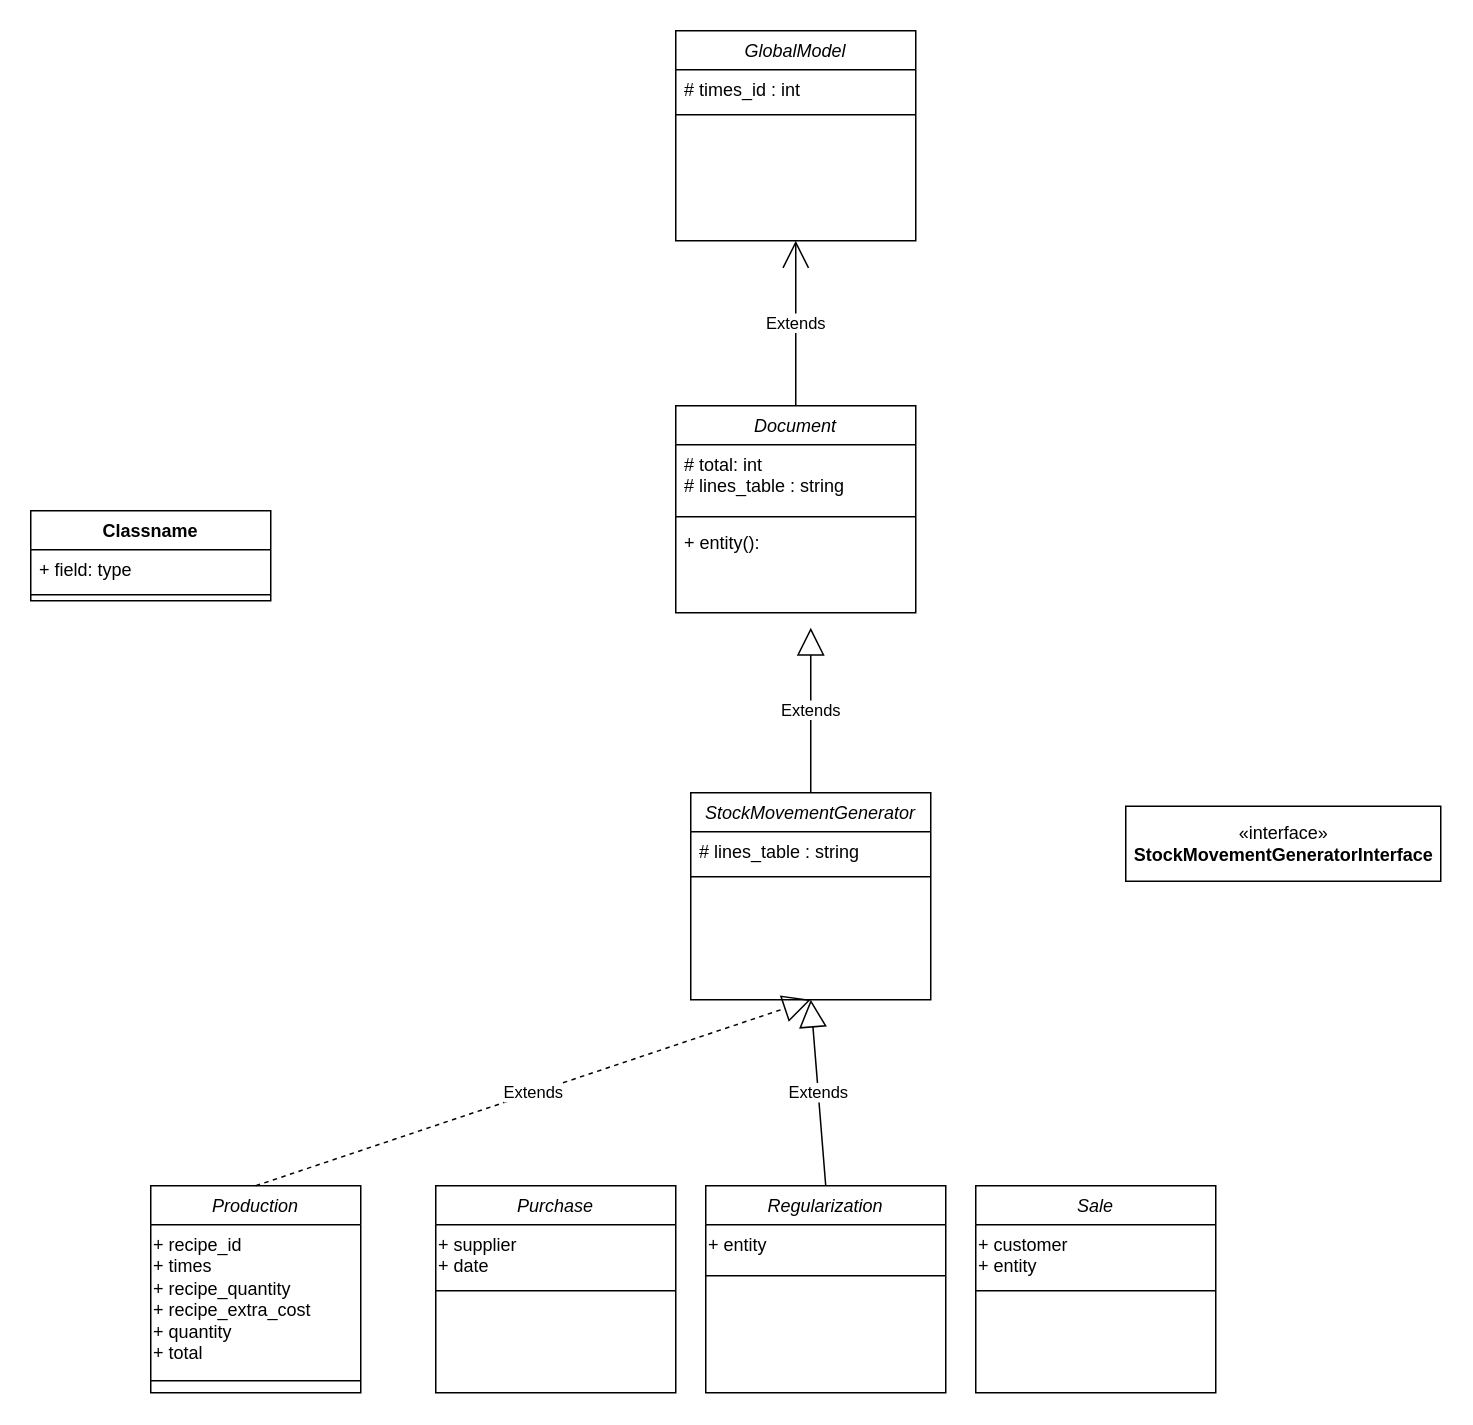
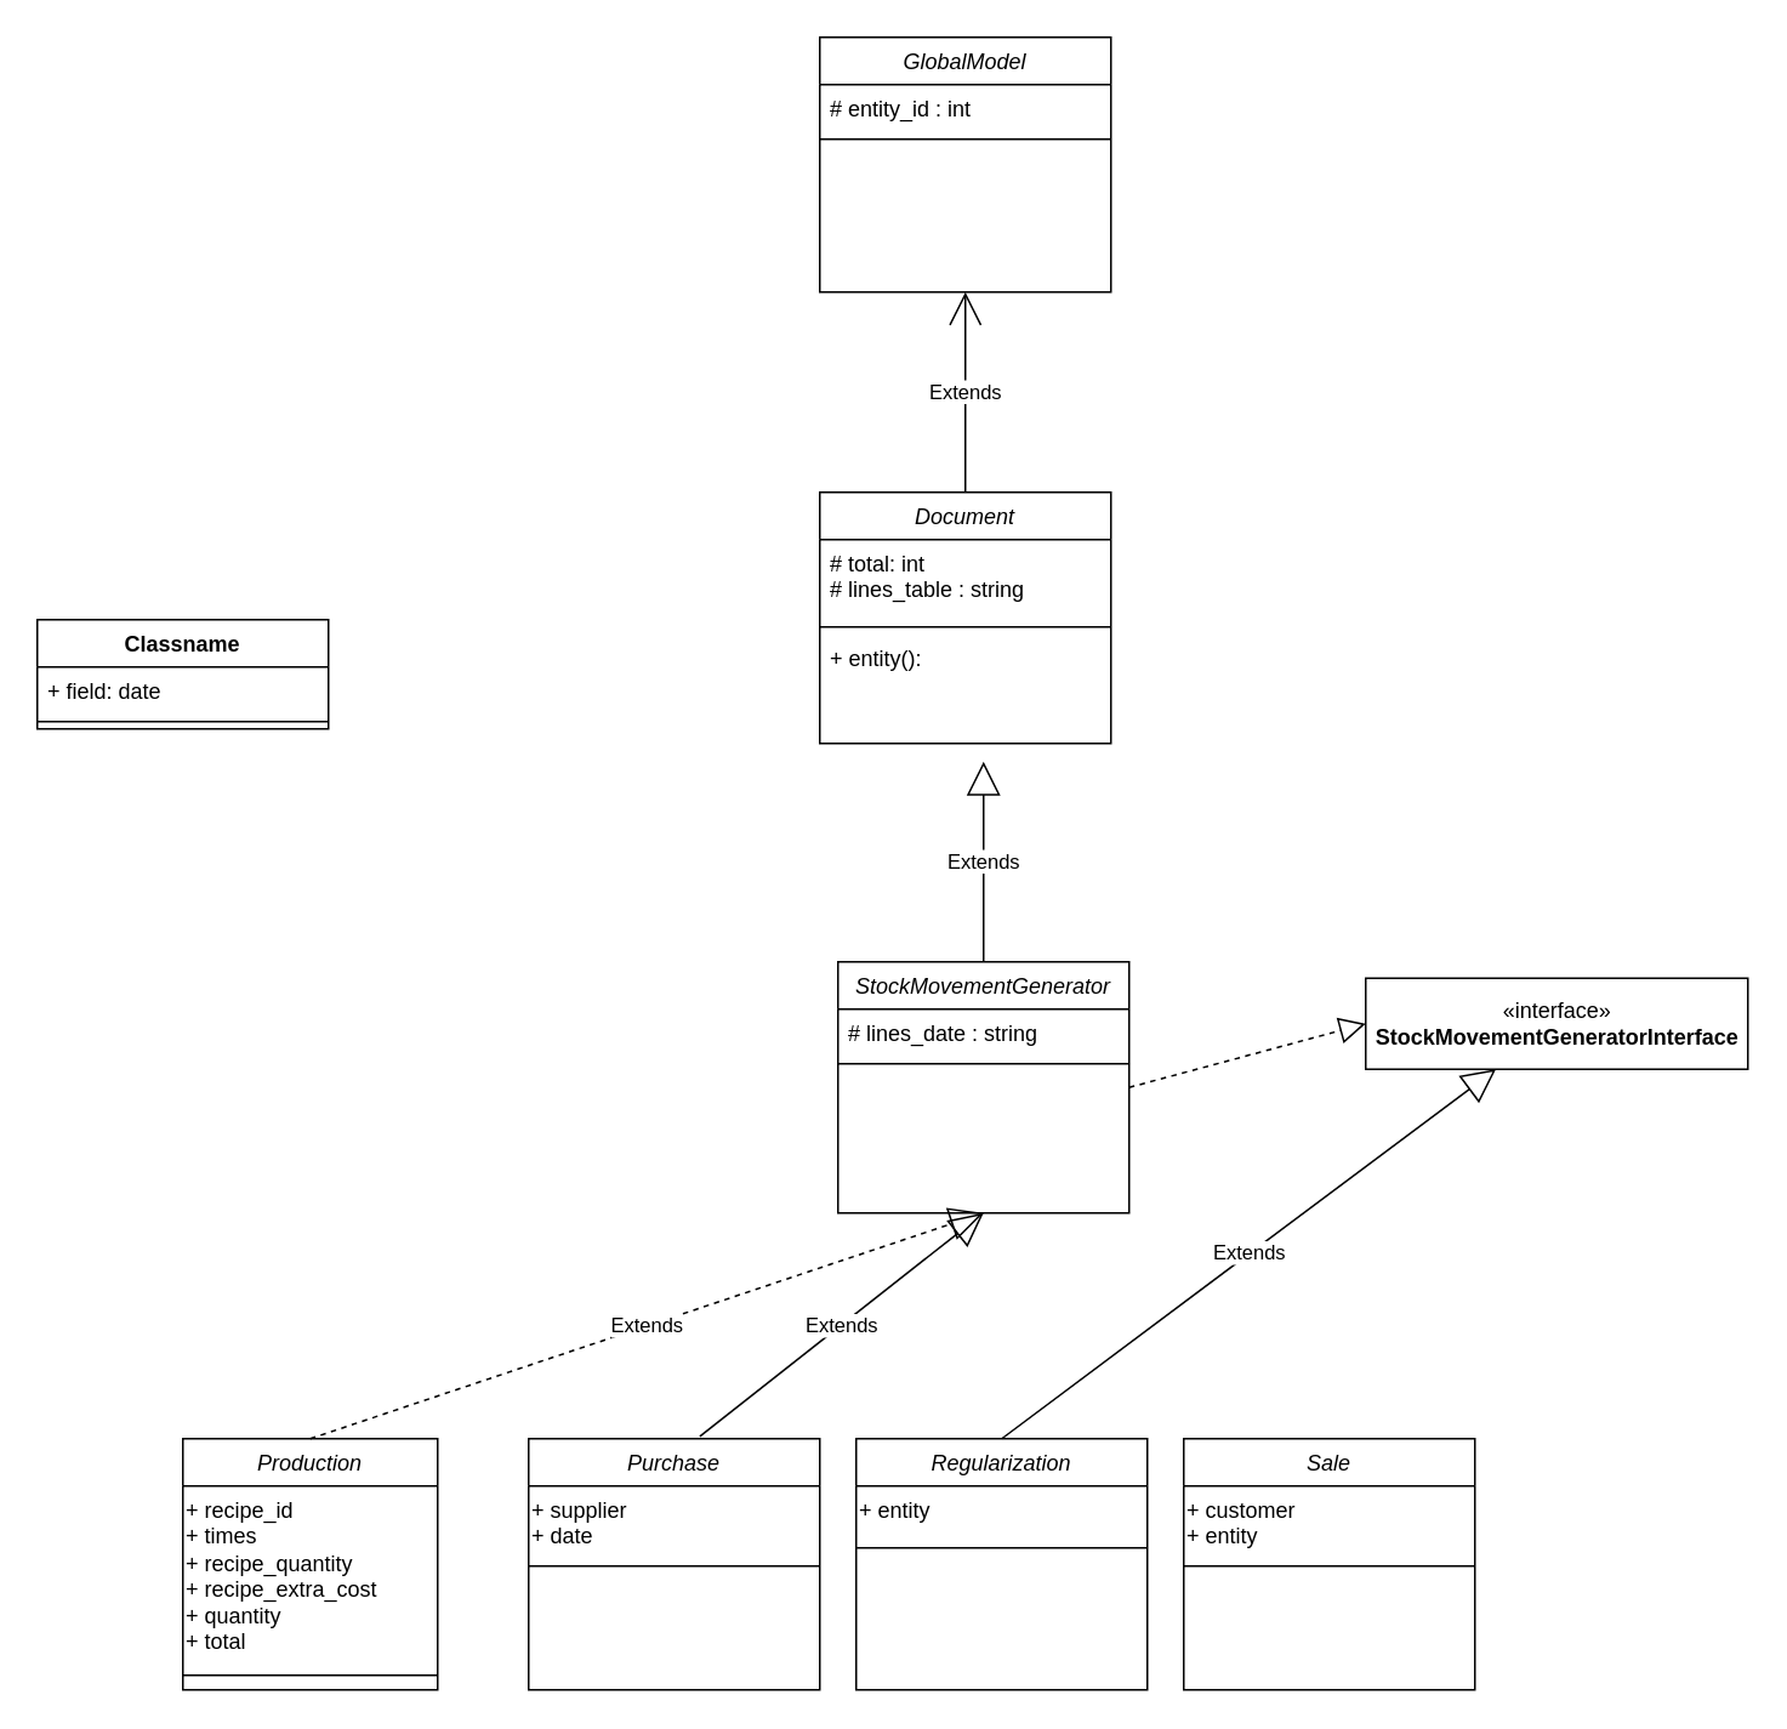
- <mxCell id="3" value="# times_id : int" style="text;align=left;verticalAlign=top;spacingLeft=4;spacingRight=4;overflow=hidden;rotatable=0;points=[[0,0.5],[1,0.5]];portConstraint=eastwest;" parent="2" vertex="1"><mxGeometry y="26" width="160" height="26" as="geometry" /></mxCell>
+ <mxCell id="3" value="# entity_id : int" style="text;align=left;verticalAlign=top;spacingLeft=4;spacingRight=4;overflow=hidden;rotatable=0;points=[[0,0.5],[1,0.5]];portConstraint=eastwest;" parent="2" vertex="1"><mxGeometry y="26" width="160" height="26" as="geometry" /></mxCell>
- <mxCell id="32" value="+ field: type" style="text;strokeColor=none;fillColor=none;align=left;verticalAlign=top;spacingLeft=4;spacingRight=4;overflow=hidden;rotatable=0;points=[[0,0.5],[1,0.5]];portConstraint=eastwest;" vertex="1" parent="31"><mxGeometry y="26" width="160" height="26" as="geometry" /></mxCell>
+ <mxCell id="32" value="+ field: date" style="text;strokeColor=none;fillColor=none;align=left;verticalAlign=top;spacingLeft=4;spacingRight=4;overflow=hidden;rotatable=0;points=[[0,0.5],[1,0.5]];portConstraint=eastwest;" vertex="1" parent="31"><mxGeometry y="26" width="160" height="26" as="geometry" /></mxCell>
- <mxCell id="16" value="# lines_table : string&#10;" style="text;align=left;verticalAlign=top;spacingLeft=4;spacingRight=4;overflow=hidden;rotatable=0;points=[[0,0.5],[1,0.5]];portConstraint=eastwest;" vertex="1" parent="15"><mxGeometry y="26" width="160" height="26" as="geometry" /></mxCell>
+ <mxCell id="16" value="# lines_date : string&#10;" style="text;align=left;verticalAlign=top;spacingLeft=4;spacingRight=4;overflow=hidden;rotatable=0;points=[[0,0.5],[1,0.5]];portConstraint=eastwest;" vertex="1" parent="15"><mxGeometry y="26" width="160" height="26" as="geometry" /></mxCell>
+ <mxCell id="14" value="" style="endArrow=block;dashed=1;endFill=0;endSize=12;html=1;rounded=0;entryX=0;entryY=0.5;entryDx=0;entryDy=0;exitX=1;exitY=0.5;exitDx=0;exitDy=0;" edge="1" parent="1" source="15" target="13"><mxGeometry width="160" relative="1" as="geometry"><mxPoint x="610" y="350" as="sourcePoint" /><mxPoint x="720" y="440" as="targetPoint" /></mxGeometry></mxCell>
+ <mxCell id="29" value="Extends" style="endArrow=block;endSize=16;endFill=0;html=1;rounded=0;exitX=0.588;exitY=-0.009;exitDx=0;exitDy=0;exitPerimeter=0;entryX=0.5;entryY=1;entryDx=0;entryDy=0;" edge="1" parent="1" source="25" target="15"><mxGeometry width="160" relative="1" as="geometry"><mxPoint x="520" y="610" as="sourcePoint" /><mxPoint x="680" y="610" as="targetPoint" /></mxGeometry></mxCell>
- <mxCell id="28" value="Extends" style="endArrow=block;endSize=16;endFill=0;html=1;rounded=0;exitX=0.5;exitY=0;exitDx=0;exitDy=0;entryX=0.5;entryY=1;entryDx=0;entryDy=0;" edge="1" parent="1" source="19" target="15"><mxGeometry width="160" relative="1" as="geometry"><mxPoint x="520" y="610" as="sourcePoint" /><mxPoint x="680" y="610" as="targetPoint" /></mxGeometry></mxCell>
+ <mxCell id="28" value="Extends" style="endArrow=block;endSize=16;endFill=0;html=1;rounded=0;exitX=0.5;exitY=0;exitDx=0;exitDy=0;" edge="1" parent="1" source="19" target="13"><mxGeometry width="160" relative="1" as="geometry"><mxPoint x="520" y="610" as="sourcePoint" /><mxPoint x="680" y="610" as="targetPoint" /></mxGeometry></mxCell>
